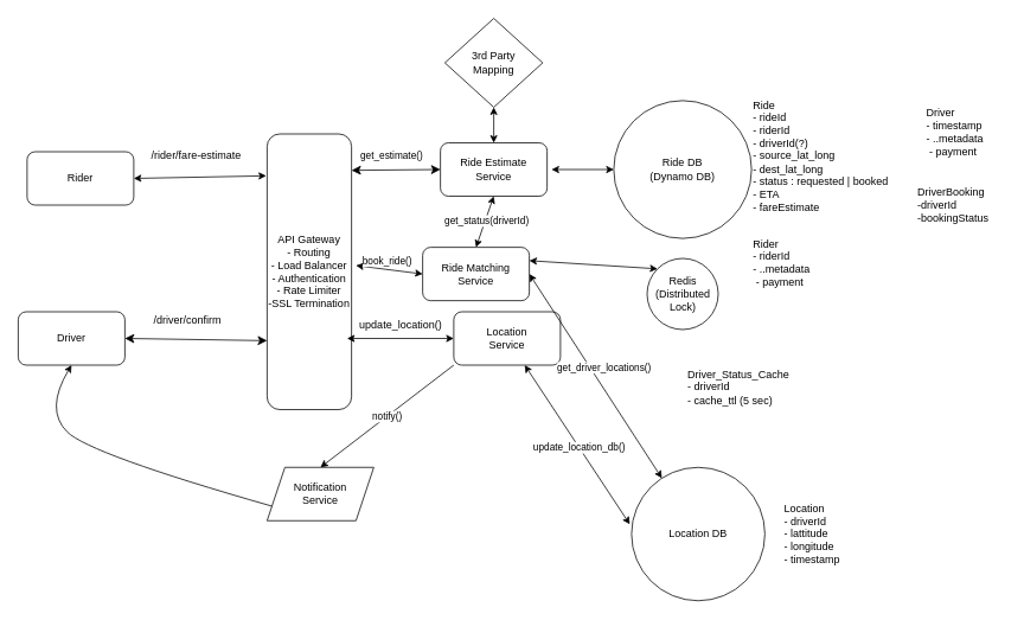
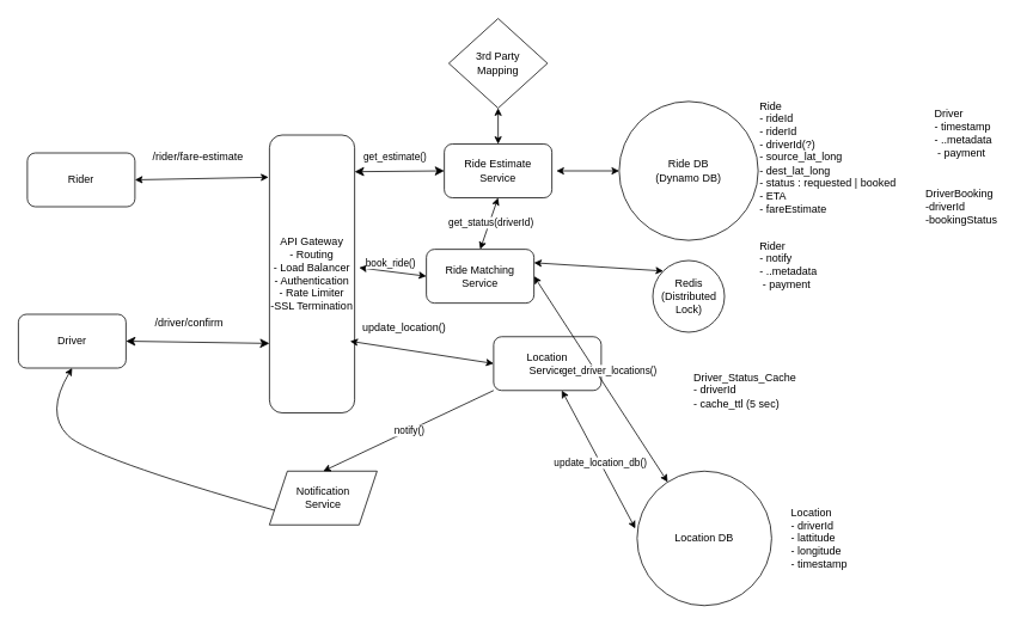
- <mxCell id="23" value="Rider&lt;br&gt;- riderId&lt;br&gt;- ..metadata&lt;br&gt;&amp;nbsp;- payment" style="text;html=1;align=left;verticalAlign=middle;resizable=0;points=[];autosize=1;strokeColor=none;fillColor=none;" parent="1" vertex="1"><mxGeometry x="845" y="260" width="90" height="70" as="geometry" /></mxCell>
+ <mxCell id="23" value="Rider&lt;br&gt;- notify&lt;br&gt;- ..metadata&lt;br&gt;&amp;nbsp;- payment" style="text;html=1;align=left;verticalAlign=middle;resizable=0;points=[];autosize=1;strokeColor=none;fillColor=none;" parent="1" vertex="1"><mxGeometry x="845" y="260" width="90" height="70" as="geometry" /></mxCell>
- <mxCell id="15" value="Location&lt;br&gt;Service" style="rounded=1;whiteSpace=wrap;html=1;" parent="1" vertex="1"><mxGeometry x="510" y="350" width="120" height="60" as="geometry" /></mxCell>
+ <mxCell id="15" value="Location&lt;br&gt;Service" style="rounded=1;whiteSpace=wrap;html=1;" parent="1" vertex="1"><mxGeometry x="550" y="375" width="120" height="60" as="geometry" /></mxCell>
